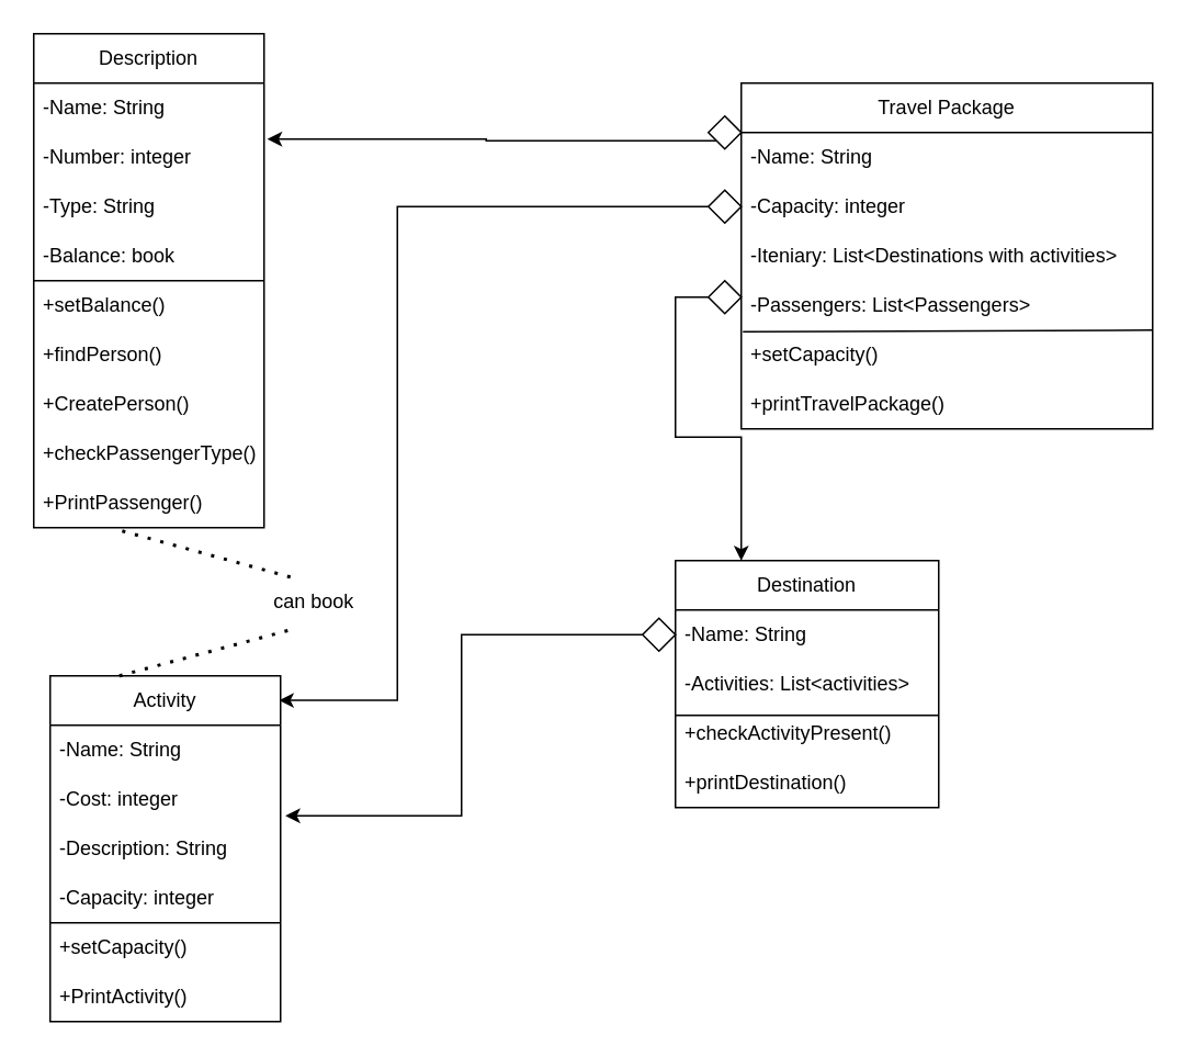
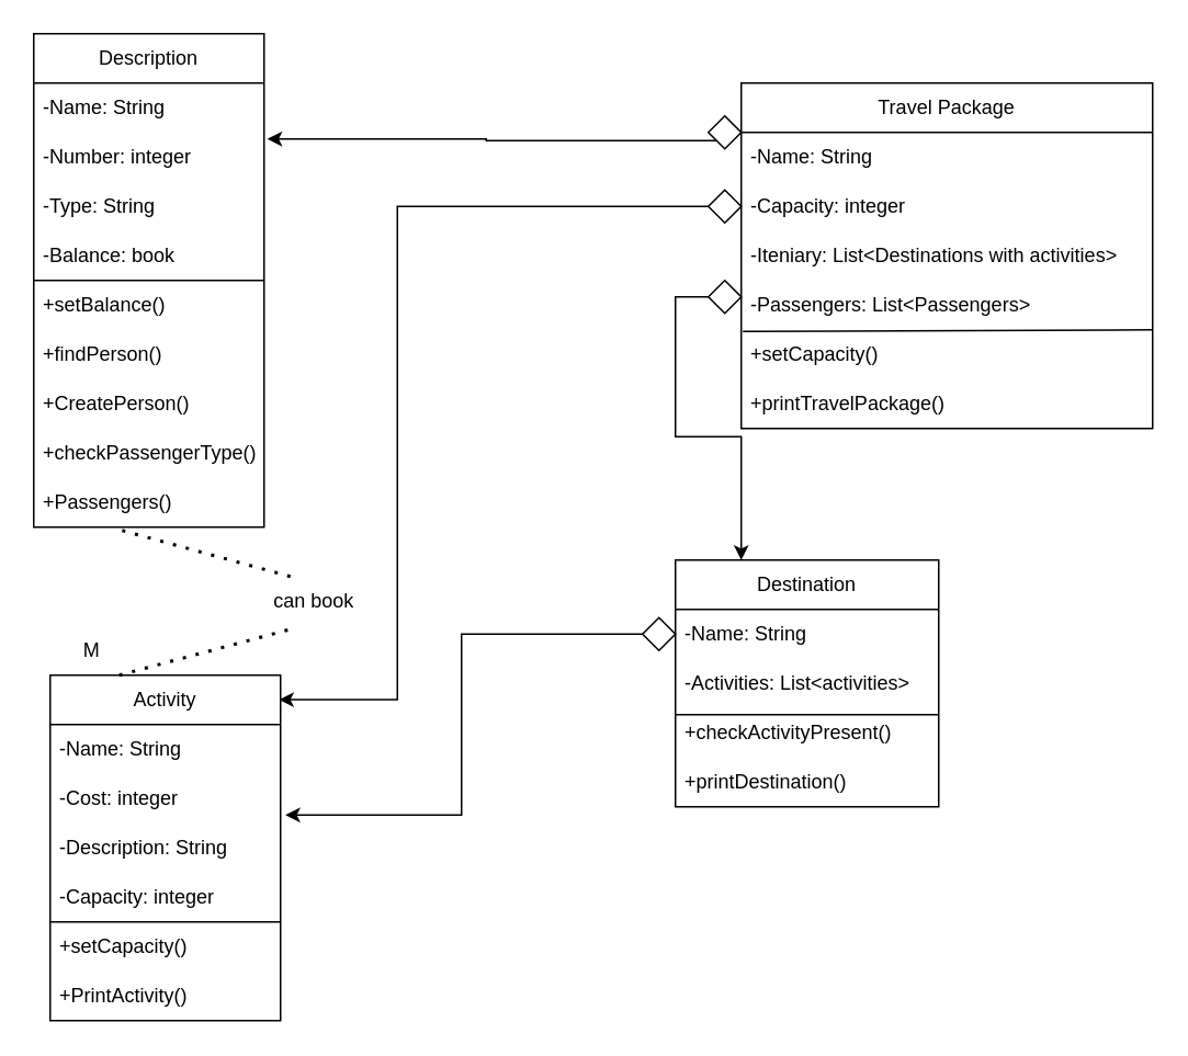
- <mxCell id="17" value="+PrintPassenger()" style="text;strokeColor=none;fillColor=none;align=left;verticalAlign=middle;spacingLeft=4;spacingRight=4;overflow=hidden;points=[[0,0.5],[1,0.5]];portConstraint=eastwest;rotatable=0;whiteSpace=wrap;html=1;" vertex="1" parent="8"><mxGeometry y="270" width="140" height="30" as="geometry" /></mxCell>
+ <mxCell id="17" value="+Passengers()" style="text;strokeColor=none;fillColor=none;align=left;verticalAlign=middle;spacingLeft=4;spacingRight=4;overflow=hidden;points=[[0,0.5],[1,0.5]];portConstraint=eastwest;rotatable=0;whiteSpace=wrap;html=1;" vertex="1" parent="8"><mxGeometry y="270" width="140" height="30" as="geometry" /></mxCell>
+ <mxCell id="44" value="M" style="text;html=1;align=center;verticalAlign=middle;resizable=0;points=[];autosize=1;strokeColor=none;fillColor=none;" vertex="1" parent="1"><mxGeometry x="40" y="380" width="30" height="30" as="geometry" /></mxCell>
